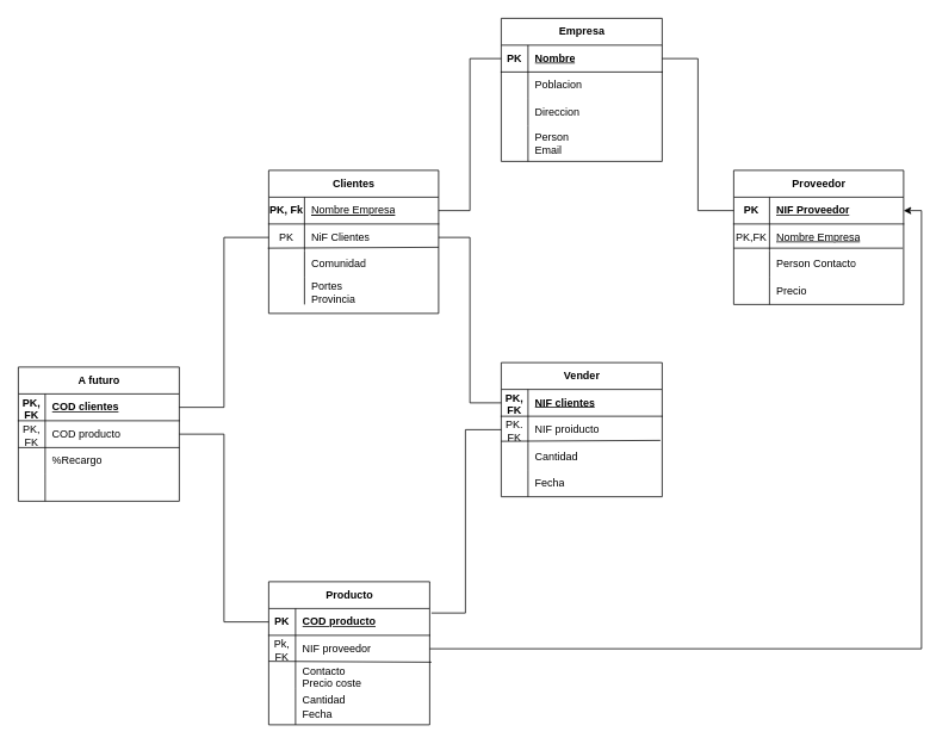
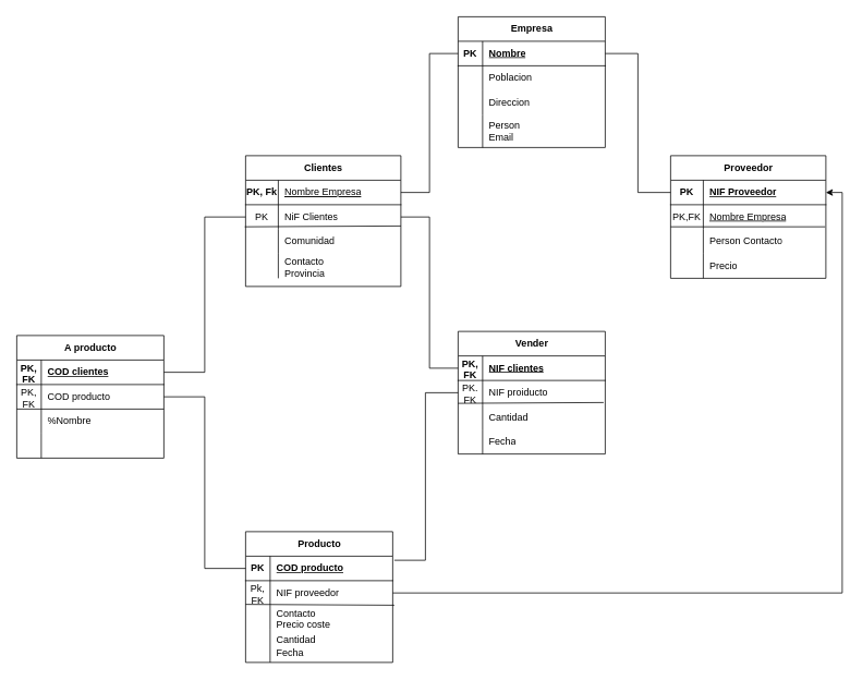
- <mxCell id="41" value="Portes&lt;br&gt;Provincia" style="shape=partialRectangle;connectable=0;fillColor=none;top=0;left=0;bottom=0;right=0;align=left;spacingLeft=6;overflow=hidden;whiteSpace=wrap;html=1;" parent="39" vertex="1"><mxGeometry x="40" width="150" height="30" as="geometry"><mxRectangle width="150" height="30" as="alternateBounds" /></mxGeometry></mxCell>
+ <mxCell id="41" value="Contacto&lt;br&gt;Provincia" style="shape=partialRectangle;connectable=0;fillColor=none;top=0;left=0;bottom=0;right=0;align=left;spacingLeft=6;overflow=hidden;whiteSpace=wrap;html=1;" parent="39" vertex="1"><mxGeometry x="40" width="150" height="30" as="geometry"><mxRectangle width="150" height="30" as="alternateBounds" /></mxGeometry></mxCell>
- <mxCell id="71" value="A futuro" style="shape=table;startSize=30;container=1;collapsible=1;childLayout=tableLayout;fixedRows=1;rowLines=0;fontStyle=1;align=center;resizeLast=1;html=1;" parent="1" vertex="1"><mxGeometry x="20" y="410" width="180" height="150" as="geometry" /></mxCell>
+ <mxCell id="71" value="A producto" style="shape=table;startSize=30;container=1;collapsible=1;childLayout=tableLayout;fixedRows=1;rowLines=0;fontStyle=1;align=center;resizeLast=1;html=1;" parent="1" vertex="1"><mxGeometry x="20" y="410" width="180" height="150" as="geometry" /></mxCell>
- <mxCell id="80" value="%Recargo" style="shape=partialRectangle;connectable=0;fillColor=none;top=0;left=0;bottom=0;right=0;align=left;spacingLeft=6;overflow=hidden;whiteSpace=wrap;html=1;" parent="78" vertex="1"><mxGeometry x="30" width="150" height="30" as="geometry"><mxRectangle width="150" height="30" as="alternateBounds" /></mxGeometry></mxCell>
+ <mxCell id="80" value="%Nombre" style="shape=partialRectangle;connectable=0;fillColor=none;top=0;left=0;bottom=0;right=0;align=left;spacingLeft=6;overflow=hidden;whiteSpace=wrap;html=1;" parent="78" vertex="1"><mxGeometry x="30" width="150" height="30" as="geometry"><mxRectangle width="150" height="30" as="alternateBounds" /></mxGeometry></mxCell>
